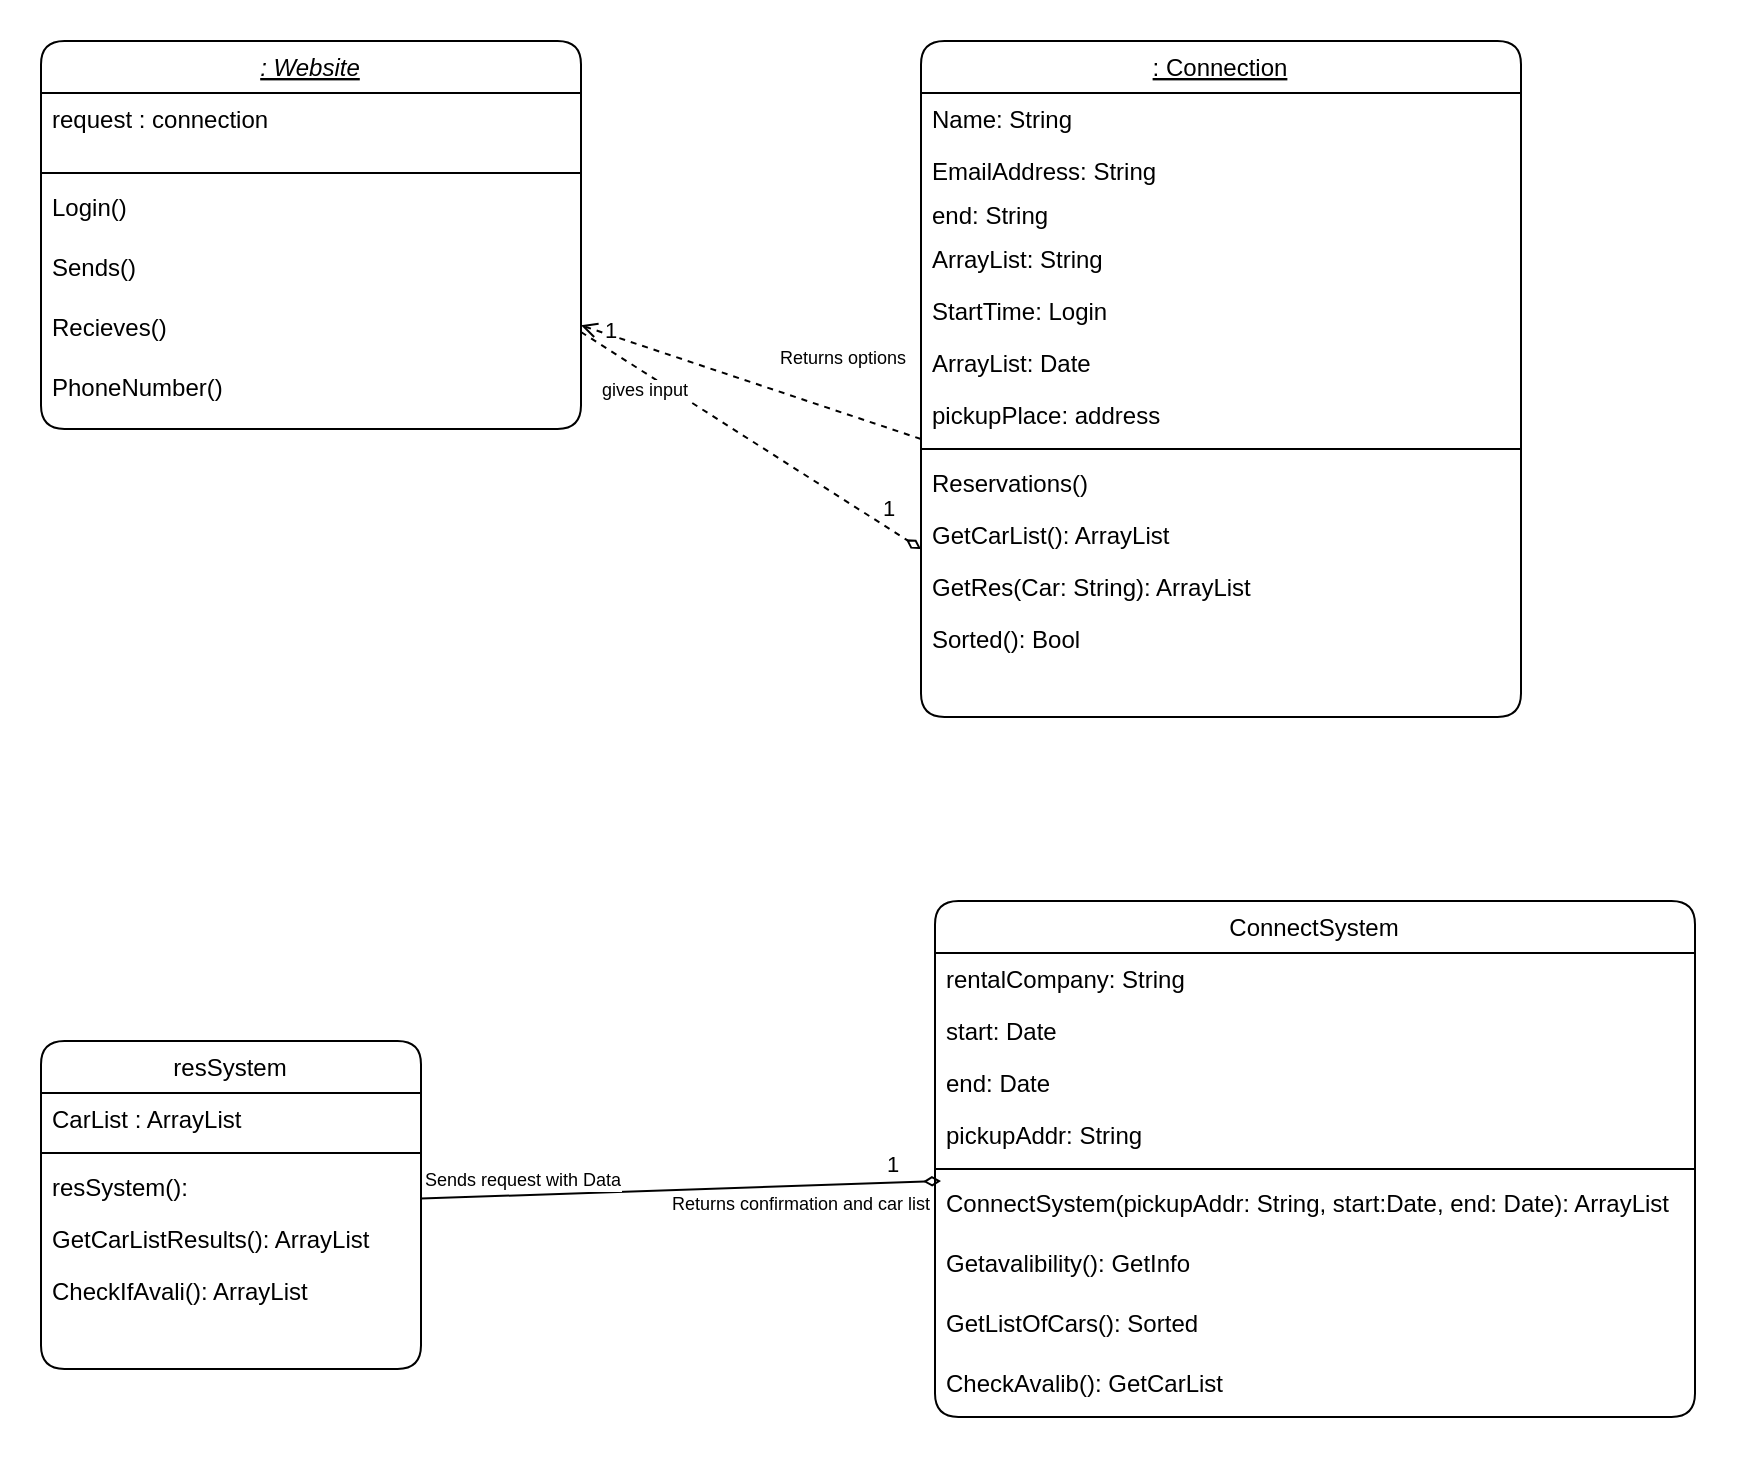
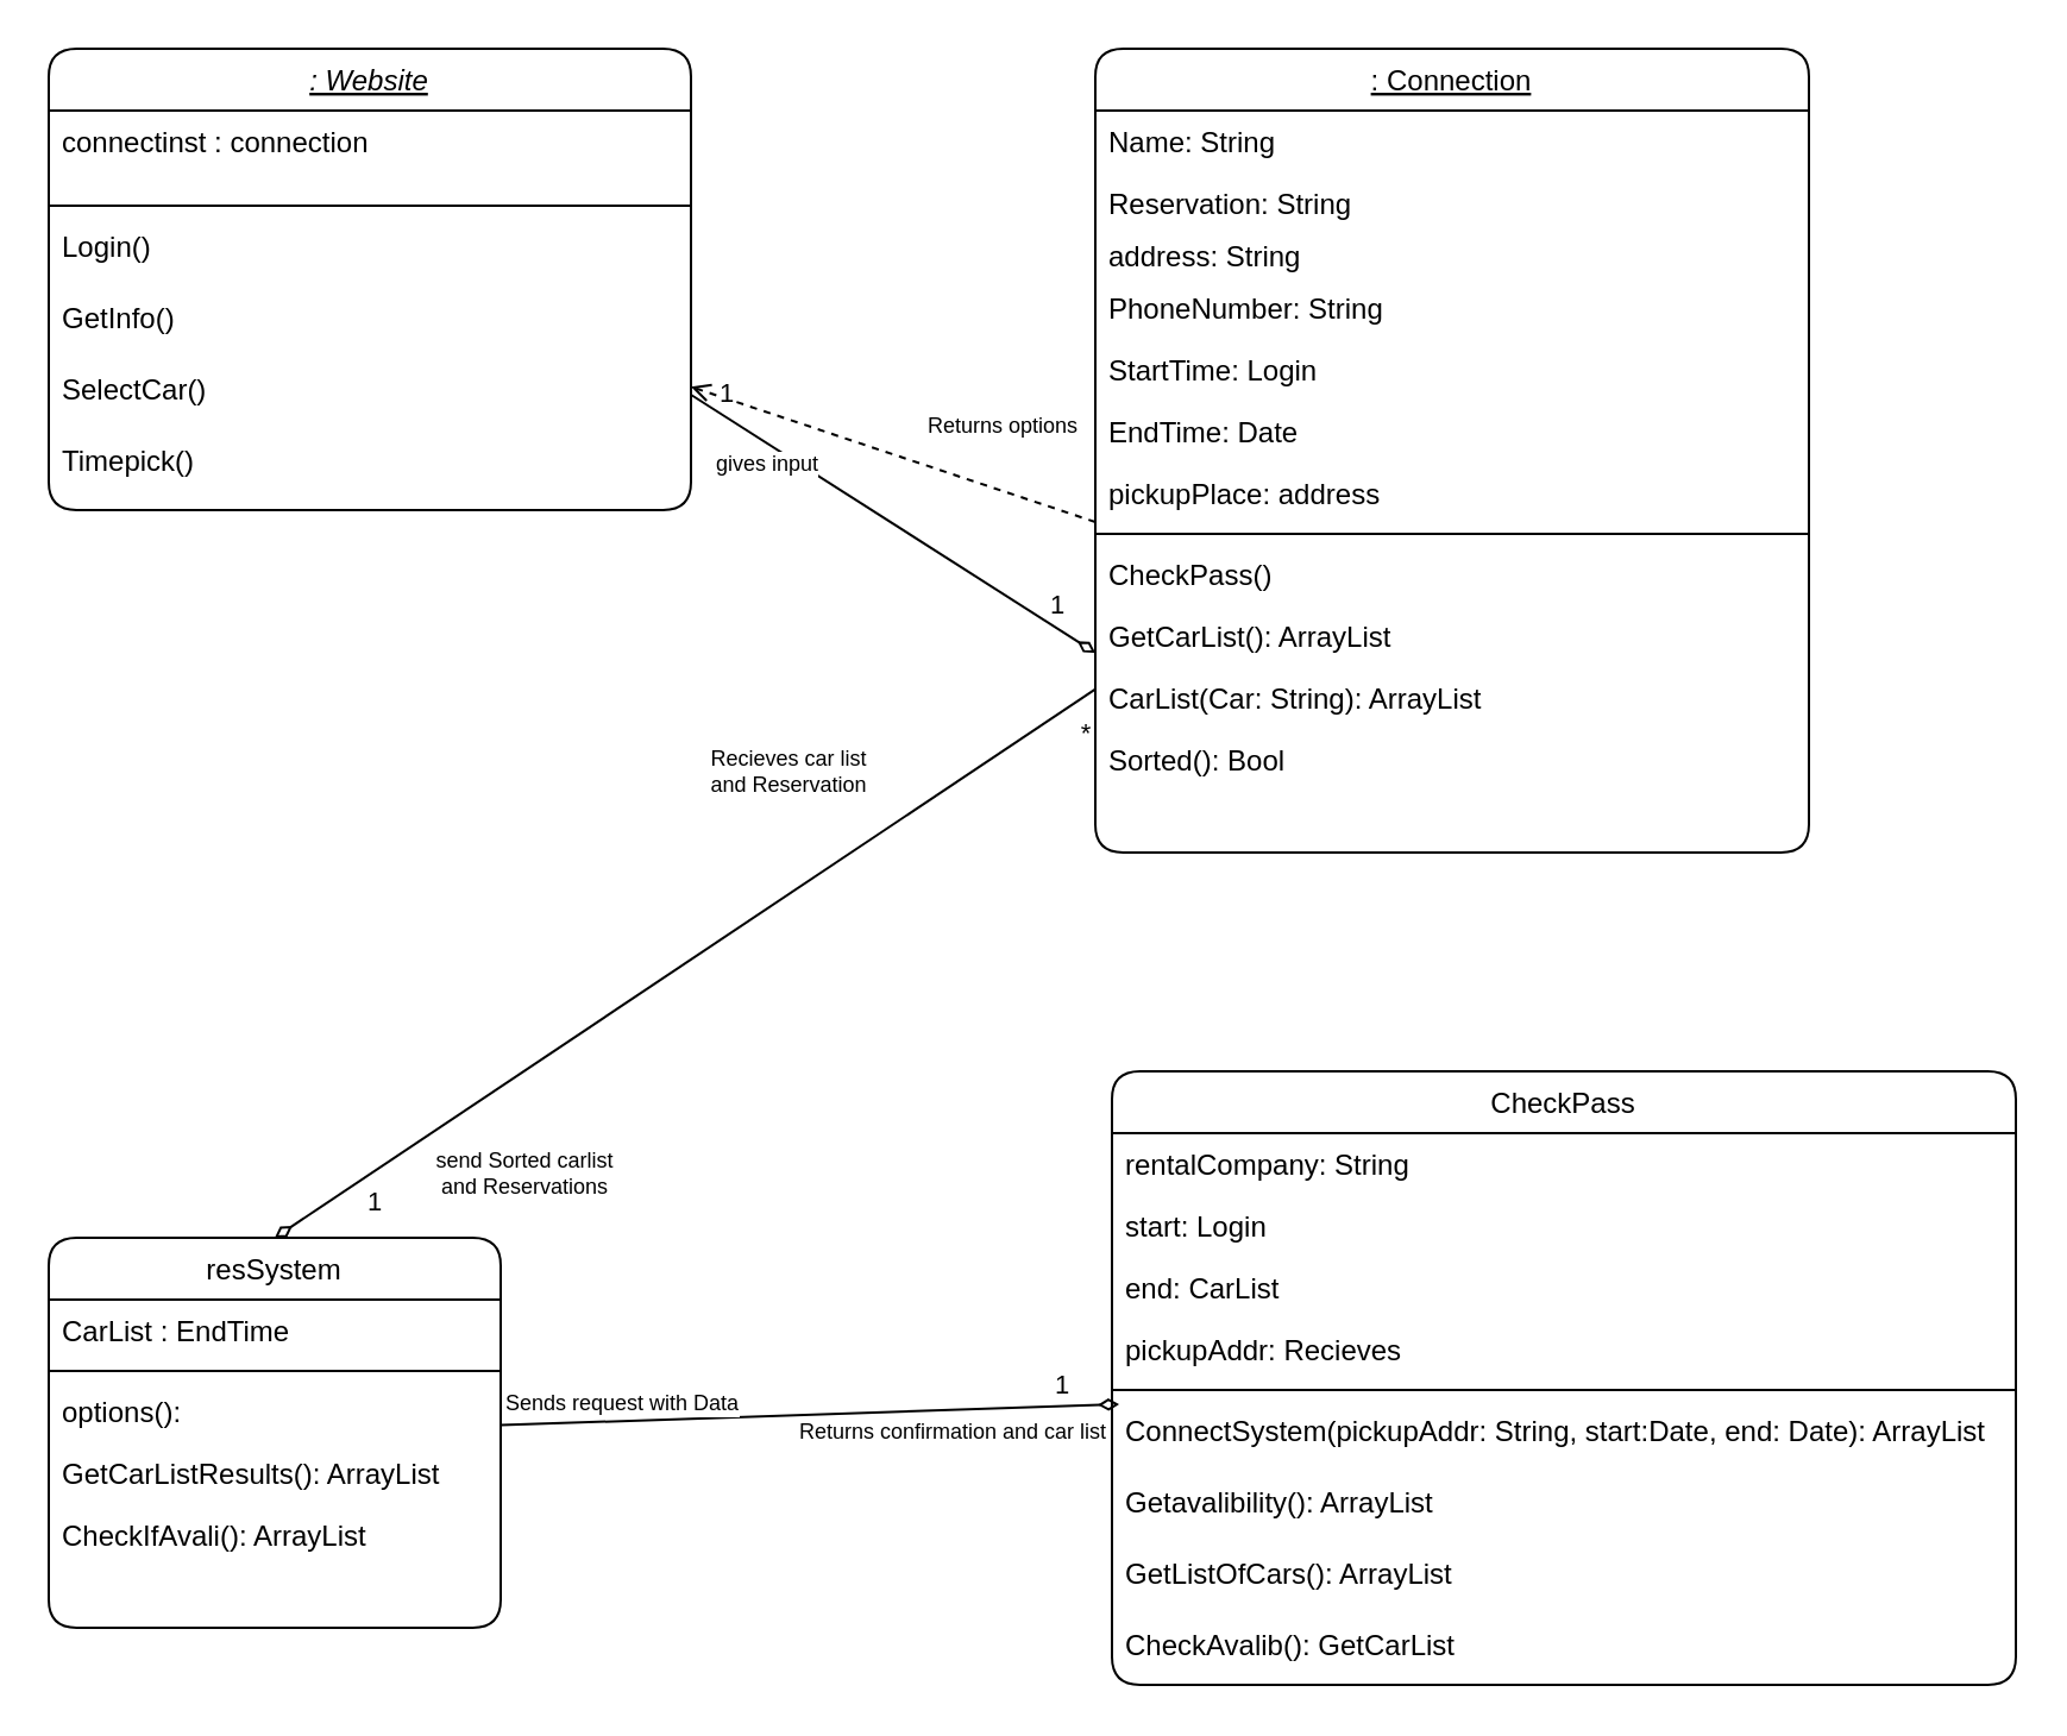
- <mxCell id="9" value="request : connection" style="text;align=left;verticalAlign=top;spacingLeft=4;spacingRight=4;overflow=hidden;rotatable=0;points=[[0,0.5],[1,0.5]];portConstraint=eastwest;rounded=1;" vertex="1" parent="8"><mxGeometry y="26" width="270" height="36" as="geometry" /></mxCell>
+ <mxCell id="9" value="connectinst : connection" style="text;align=left;verticalAlign=top;spacingLeft=4;spacingRight=4;overflow=hidden;rotatable=0;points=[[0,0.5],[1,0.5]];portConstraint=eastwest;rounded=1;" vertex="1" parent="8"><mxGeometry y="26" width="270" height="36" as="geometry" /></mxCell>
- <mxCell id="42" value="EmailAddress: String" style="text;align=left;verticalAlign=top;spacingLeft=4;spacingRight=4;overflow=hidden;rotatable=0;points=[[0,0.5],[1,0.5]];portConstraint=eastwest;rounded=1;shadow=0;html=0;" vertex="1" parent="40"><mxGeometry y="52" width="300" height="22" as="geometry" /></mxCell>
+ <mxCell id="42" value="Reservation: String" style="text;align=left;verticalAlign=top;spacingLeft=4;spacingRight=4;overflow=hidden;rotatable=0;points=[[0,0.5],[1,0.5]];portConstraint=eastwest;rounded=1;shadow=0;html=0;" vertex="1" parent="40"><mxGeometry y="52" width="300" height="22" as="geometry" /></mxCell>
- <mxCell id="43" value="end: String" style="text;align=left;verticalAlign=top;spacingLeft=4;spacingRight=4;overflow=hidden;rotatable=0;points=[[0,0.5],[1,0.5]];portConstraint=eastwest;rounded=1;shadow=0;html=0;" parent="40" vertex="1"><mxGeometry y="74" width="300" height="22" as="geometry" /></mxCell>
+ <mxCell id="43" value="address: String" style="text;align=left;verticalAlign=top;spacingLeft=4;spacingRight=4;overflow=hidden;rotatable=0;points=[[0,0.5],[1,0.5]];portConstraint=eastwest;rounded=1;shadow=0;html=0;" parent="40" vertex="1"><mxGeometry y="74" width="300" height="22" as="geometry" /></mxCell>
- <mxCell id="44" value="ArrayList: String" style="text;align=left;verticalAlign=top;spacingLeft=4;spacingRight=4;overflow=hidden;rotatable=0;points=[[0,0.5],[1,0.5]];portConstraint=eastwest;rounded=1;shadow=0;html=0;" parent="40" vertex="1"><mxGeometry y="96" width="300" height="26" as="geometry" /></mxCell>
+ <mxCell id="44" value="PhoneNumber: String" style="text;align=left;verticalAlign=top;spacingLeft=4;spacingRight=4;overflow=hidden;rotatable=0;points=[[0,0.5],[1,0.5]];portConstraint=eastwest;rounded=1;shadow=0;html=0;" parent="40" vertex="1"><mxGeometry y="96" width="300" height="26" as="geometry" /></mxCell>
- <mxCell id="12" value="Sends()" style="text;align=left;verticalAlign=top;spacingLeft=4;spacingRight=4;overflow=hidden;rotatable=0;points=[[0,0.5],[1,0.5]];portConstraint=eastwest;rounded=1;" vertex="1" parent="8"><mxGeometry y="100" width="270" height="30" as="geometry" /></mxCell>
+ <mxCell id="12" value="GetInfo()" style="text;align=left;verticalAlign=top;spacingLeft=4;spacingRight=4;overflow=hidden;rotatable=0;points=[[0,0.5],[1,0.5]];portConstraint=eastwest;rounded=1;" vertex="1" parent="8"><mxGeometry y="100" width="270" height="30" as="geometry" /></mxCell>
- <mxCell id="13" value="Recieves()" style="text;align=left;verticalAlign=top;spacingLeft=4;spacingRight=4;overflow=hidden;rotatable=0;points=[[0,0.5],[1,0.5]];portConstraint=eastwest;rounded=1;" vertex="1" parent="8"><mxGeometry y="130" width="270" height="30" as="geometry" /></mxCell>
+ <mxCell id="13" value="SelectCar()" style="text;align=left;verticalAlign=top;spacingLeft=4;spacingRight=4;overflow=hidden;rotatable=0;points=[[0,0.5],[1,0.5]];portConstraint=eastwest;rounded=1;" vertex="1" parent="8"><mxGeometry y="130" width="270" height="30" as="geometry" /></mxCell>
- <mxCell id="46" value="ArrayList: Date" style="text;align=left;verticalAlign=top;spacingLeft=4;spacingRight=4;overflow=hidden;rotatable=0;points=[[0,0.5],[1,0.5]];portConstraint=eastwest;rounded=1;shadow=0;html=0;" vertex="1" parent="40"><mxGeometry y="148" width="300" height="26" as="geometry" /></mxCell>
+ <mxCell id="46" value="EndTime: Date" style="text;align=left;verticalAlign=top;spacingLeft=4;spacingRight=4;overflow=hidden;rotatable=0;points=[[0,0.5],[1,0.5]];portConstraint=eastwest;rounded=1;shadow=0;html=0;" vertex="1" parent="40"><mxGeometry y="148" width="300" height="26" as="geometry" /></mxCell>
- <mxCell id="14" value="PhoneNumber()" style="text;align=left;verticalAlign=top;spacingLeft=4;spacingRight=4;overflow=hidden;rotatable=0;points=[[0,0.5],[1,0.5]];portConstraint=eastwest;rounded=1;" vertex="1" parent="8"><mxGeometry y="160" width="270" height="30" as="geometry" /></mxCell>
+ <mxCell id="14" value="Timepick()" style="text;align=left;verticalAlign=top;spacingLeft=4;spacingRight=4;overflow=hidden;rotatable=0;points=[[0,0.5],[1,0.5]];portConstraint=eastwest;rounded=1;" vertex="1" parent="8"><mxGeometry y="160" width="270" height="30" as="geometry" /></mxCell>
- <mxCell id="3" style="edgeStyle=none;rounded=0;orthogonalLoop=1;jettySize=auto;html=1;entryX=0;entryY=0.769;entryDx=0;entryDy=0;startArrow=none;startFill=0;endArrow=diamondThin;endFill=0;exitX=1;exitY=0.75;exitDx=0;exitDy=0;entryPerimeter=0;dashed=1;" parent="1" source="8" target="50" edge="1"><mxGeometry relative="1" as="geometry" /></mxCell>
+ <mxCell id="3" style="edgeStyle=none;rounded=0;orthogonalLoop=1;jettySize=auto;html=1;entryX=0;entryY=0.769;entryDx=0;entryDy=0;startArrow=none;startFill=0;endArrow=diamondThin;endFill=0;exitX=1;exitY=0.75;exitDx=0;exitDy=0;entryPerimeter=0;" parent="1" source="8" target="50" edge="1"><mxGeometry relative="1" as="geometry" /></mxCell>
- <mxCell id="49" value="Reservations()" style="text;align=left;verticalAlign=top;spacingLeft=4;spacingRight=4;overflow=hidden;rotatable=0;points=[[0,0.5],[1,0.5]];portConstraint=eastwest;rounded=1;" parent="40" vertex="1"><mxGeometry y="208" width="300" height="26" as="geometry" /></mxCell>
+ <mxCell id="49" value="CheckPass()" style="text;align=left;verticalAlign=top;spacingLeft=4;spacingRight=4;overflow=hidden;rotatable=0;points=[[0,0.5],[1,0.5]];portConstraint=eastwest;rounded=1;" parent="40" vertex="1"><mxGeometry y="208" width="300" height="26" as="geometry" /></mxCell>
- <mxCell id="51" value="GetRes(Car: String): ArrayList" style="text;align=left;verticalAlign=top;spacingLeft=4;spacingRight=4;overflow=hidden;rotatable=0;points=[[0,0.5],[1,0.5]];portConstraint=eastwest;rounded=1;" parent="40" vertex="1"><mxGeometry y="260" width="300" height="26" as="geometry" /></mxCell>
+ <mxCell id="51" value="CarList(Car: String): ArrayList" style="text;align=left;verticalAlign=top;spacingLeft=4;spacingRight=4;overflow=hidden;rotatable=0;points=[[0,0.5],[1,0.5]];portConstraint=eastwest;rounded=1;" parent="40" vertex="1"><mxGeometry y="260" width="300" height="26" as="geometry" /></mxCell>
+ <mxCell id="35" style="rounded=0;orthogonalLoop=1;jettySize=auto;html=1;entryX=0.5;entryY=0;entryDx=0;entryDy=0;startArrow=none;startFill=0;endArrow=diamondThin;endFill=0;" parent="1" source="40" target="19" edge="1"><mxGeometry relative="1" as="geometry" /></mxCell>
+ <mxCell id="36" value="1" style="edgeLabel;html=1;align=center;verticalAlign=middle;resizable=0;points=[];" parent="35" vertex="1" connectable="0"><mxGeometry x="0.869" y="-1" relative="1" as="geometry"><mxPoint x="20" as="offset" /></mxGeometry></mxCell>
+ <mxCell id="37" value="*" style="edgeLabel;html=1;align=center;verticalAlign=middle;resizable=0;points=[];" parent="35" vertex="1" connectable="0"><mxGeometry x="-0.925" y="-2" relative="1" as="geometry"><mxPoint x="10" y="11" as="offset" /></mxGeometry></mxCell>
+ <mxCell id="38" value="send Sorted carlist&lt;br&gt;and Reservations" style="edgeLabel;html=1;align=center;verticalAlign=middle;resizable=0;points=[];fontSize=9;" parent="35" vertex="1" connectable="0"><mxGeometry x="0.774" y="-2" relative="1" as="geometry"><mxPoint x="67" as="offset" /></mxGeometry></mxCell>
+ <mxCell id="39" value="Recieves car list&lt;br&gt;and Reservation" style="edgeLabel;html=1;align=center;verticalAlign=middle;resizable=0;points=[];fontSize=9;" parent="35" vertex="1" connectable="0"><mxGeometry x="-0.893" relative="1" as="geometry"><mxPoint x="-111" y="22" as="offset" /></mxGeometry></mxCell>
- <mxCell id="25" value="ConnectSystem" style="swimlane;fontStyle=0;align=center;verticalAlign=top;childLayout=stackLayout;horizontal=1;startSize=26;horizontalStack=0;resizeParent=1;resizeLast=0;collapsible=1;marginBottom=0;rounded=1;shadow=0;strokeWidth=1;" parent="1" vertex="1"><mxGeometry x="467" y="450" width="380" height="258" as="geometry"><mxRectangle x="390" y="494" width="170" height="26" as="alternateBounds" /></mxGeometry></mxCell>
+ <mxCell id="25" value="CheckPass" style="swimlane;fontStyle=0;align=center;verticalAlign=top;childLayout=stackLayout;horizontal=1;startSize=26;horizontalStack=0;resizeParent=1;resizeLast=0;collapsible=1;marginBottom=0;rounded=1;shadow=0;strokeWidth=1;" parent="1" vertex="1"><mxGeometry x="467" y="450" width="380" height="258" as="geometry"><mxRectangle x="390" y="494" width="170" height="26" as="alternateBounds" /></mxGeometry></mxCell>
- <mxCell id="27" value="start: Date" style="text;align=left;verticalAlign=top;spacingLeft=4;spacingRight=4;overflow=hidden;rotatable=0;points=[[0,0.5],[1,0.5]];portConstraint=eastwest;rounded=1;" parent="25" vertex="1"><mxGeometry y="52" width="380" height="26" as="geometry" /></mxCell>
+ <mxCell id="27" value="start: Login" style="text;align=left;verticalAlign=top;spacingLeft=4;spacingRight=4;overflow=hidden;rotatable=0;points=[[0,0.5],[1,0.5]];portConstraint=eastwest;rounded=1;" parent="25" vertex="1"><mxGeometry y="52" width="380" height="26" as="geometry" /></mxCell>
- <mxCell id="28" value="end: Date" style="text;align=left;verticalAlign=top;spacingLeft=4;spacingRight=4;overflow=hidden;rotatable=0;points=[[0,0.5],[1,0.5]];portConstraint=eastwest;rounded=1;" parent="25" vertex="1"><mxGeometry y="78" width="380" height="26" as="geometry" /></mxCell>
+ <mxCell id="28" value="end: CarList" style="text;align=left;verticalAlign=top;spacingLeft=4;spacingRight=4;overflow=hidden;rotatable=0;points=[[0,0.5],[1,0.5]];portConstraint=eastwest;rounded=1;" parent="25" vertex="1"><mxGeometry y="78" width="380" height="26" as="geometry" /></mxCell>
- <mxCell id="20" value="CarList : ArrayList" style="text;align=left;verticalAlign=top;spacingLeft=4;spacingRight=4;overflow=hidden;rotatable=0;points=[[0,0.5],[1,0.5]];portConstraint=eastwest;rounded=1;" vertex="1" parent="19"><mxGeometry y="26" width="190" height="26" as="geometry" /></mxCell>
+ <mxCell id="20" value="CarList : EndTime" style="text;align=left;verticalAlign=top;spacingLeft=4;spacingRight=4;overflow=hidden;rotatable=0;points=[[0,0.5],[1,0.5]];portConstraint=eastwest;rounded=1;" vertex="1" parent="19"><mxGeometry y="26" width="190" height="26" as="geometry" /></mxCell>
- <mxCell id="29" value="pickupAddr: String" style="text;align=left;verticalAlign=top;spacingLeft=4;spacingRight=4;overflow=hidden;rotatable=0;points=[[0,0.5],[1,0.5]];portConstraint=eastwest;rounded=1;" parent="25" vertex="1"><mxGeometry y="104" width="380" height="26" as="geometry" /></mxCell>
+ <mxCell id="29" value="pickupAddr: Recieves" style="text;align=left;verticalAlign=top;spacingLeft=4;spacingRight=4;overflow=hidden;rotatable=0;points=[[0,0.5],[1,0.5]];portConstraint=eastwest;rounded=1;" parent="25" vertex="1"><mxGeometry y="104" width="380" height="26" as="geometry" /></mxCell>
- <mxCell id="22" value="resSystem():" style="text;align=left;verticalAlign=top;spacingLeft=4;spacingRight=4;overflow=hidden;rotatable=0;points=[[0,0.5],[1,0.5]];portConstraint=eastwest;rounded=1;" vertex="1" parent="19"><mxGeometry y="60" width="190" height="26" as="geometry" /></mxCell>
+ <mxCell id="22" value="options():" style="text;align=left;verticalAlign=top;spacingLeft=4;spacingRight=4;overflow=hidden;rotatable=0;points=[[0,0.5],[1,0.5]];portConstraint=eastwest;rounded=1;" vertex="1" parent="19"><mxGeometry y="60" width="190" height="26" as="geometry" /></mxCell>
- <mxCell id="32" value="Getavalibility(): GetInfo" style="text;align=left;verticalAlign=top;spacingLeft=4;spacingRight=4;overflow=hidden;rotatable=0;points=[[0,0.5],[1,0.5]];portConstraint=eastwest;rounded=1;" parent="25" vertex="1"><mxGeometry y="168" width="380" height="30" as="geometry" /></mxCell>
+ <mxCell id="32" value="Getavalibility(): ArrayList" style="text;align=left;verticalAlign=top;spacingLeft=4;spacingRight=4;overflow=hidden;rotatable=0;points=[[0,0.5],[1,0.5]];portConstraint=eastwest;rounded=1;" parent="25" vertex="1"><mxGeometry y="168" width="380" height="30" as="geometry" /></mxCell>
- <mxCell id="33" value="GetListOfCars(): Sorted" style="text;align=left;verticalAlign=top;spacingLeft=4;spacingRight=4;overflow=hidden;rotatable=0;points=[[0,0.5],[1,0.5]];portConstraint=eastwest;rounded=1;" parent="25" vertex="1"><mxGeometry y="198" width="380" height="30" as="geometry" /></mxCell>
+ <mxCell id="33" value="GetListOfCars(): ArrayList" style="text;align=left;verticalAlign=top;spacingLeft=4;spacingRight=4;overflow=hidden;rotatable=0;points=[[0,0.5],[1,0.5]];portConstraint=eastwest;rounded=1;" parent="25" vertex="1"><mxGeometry y="198" width="380" height="30" as="geometry" /></mxCell>
